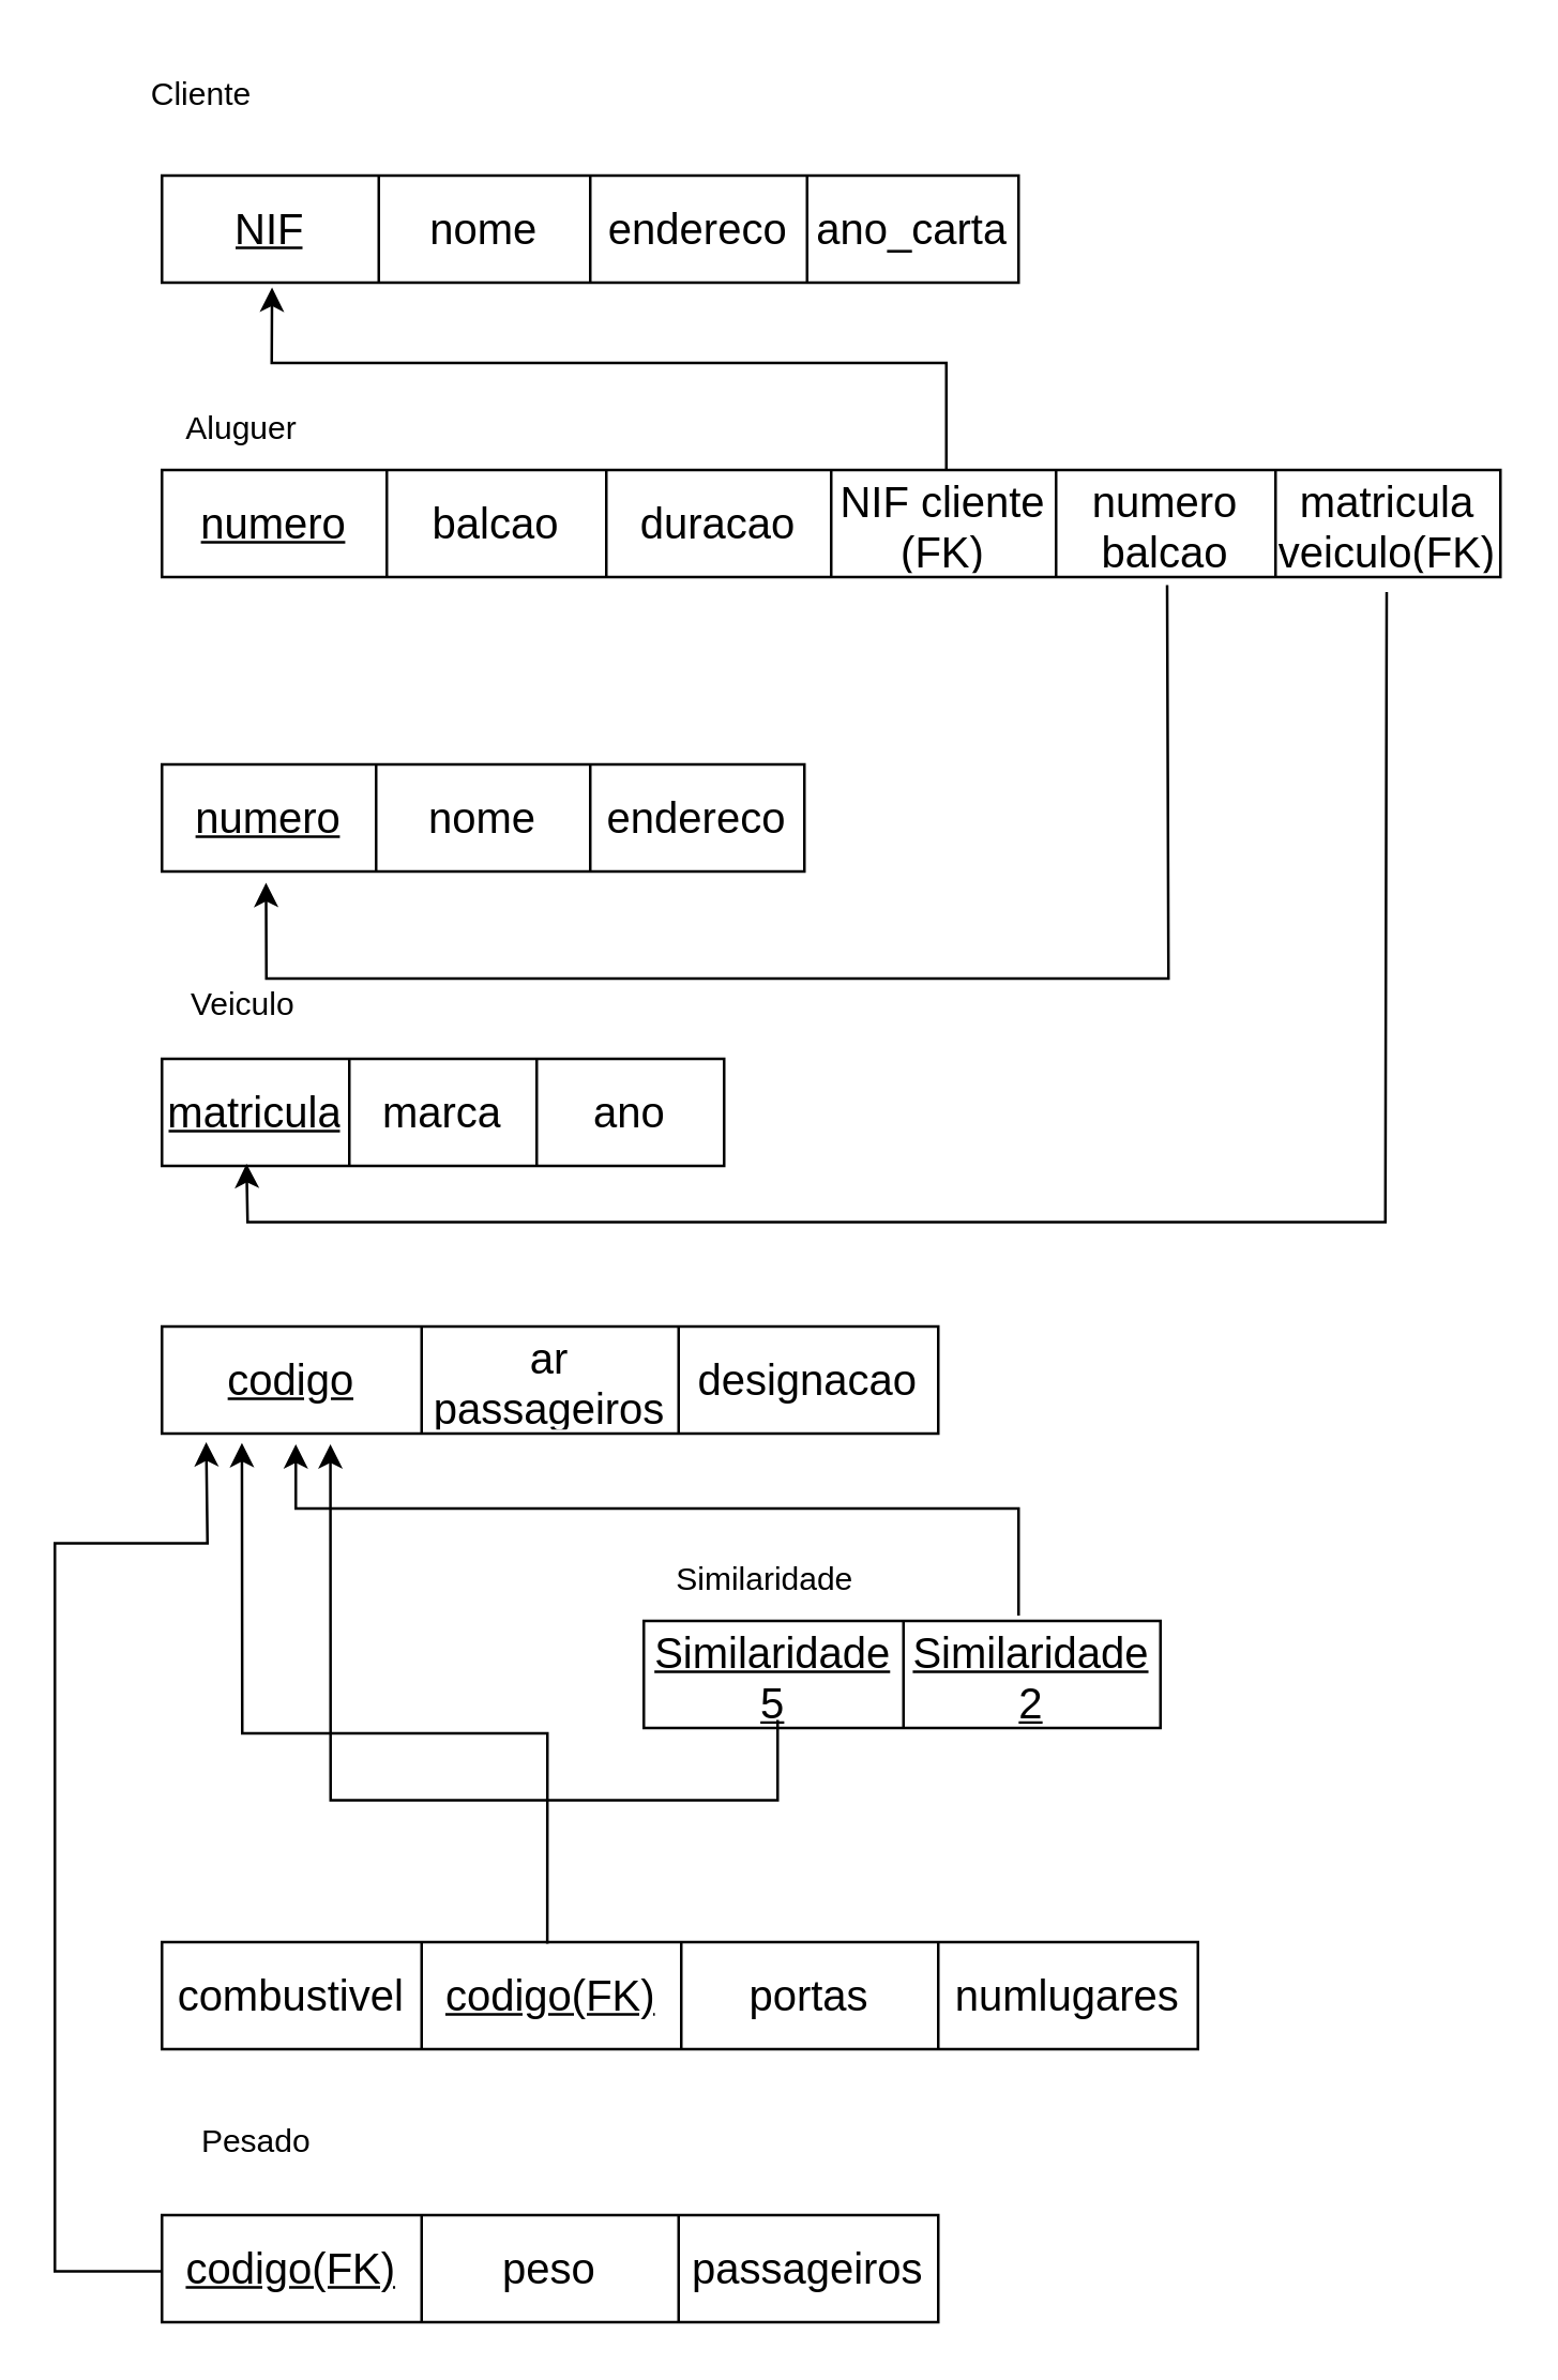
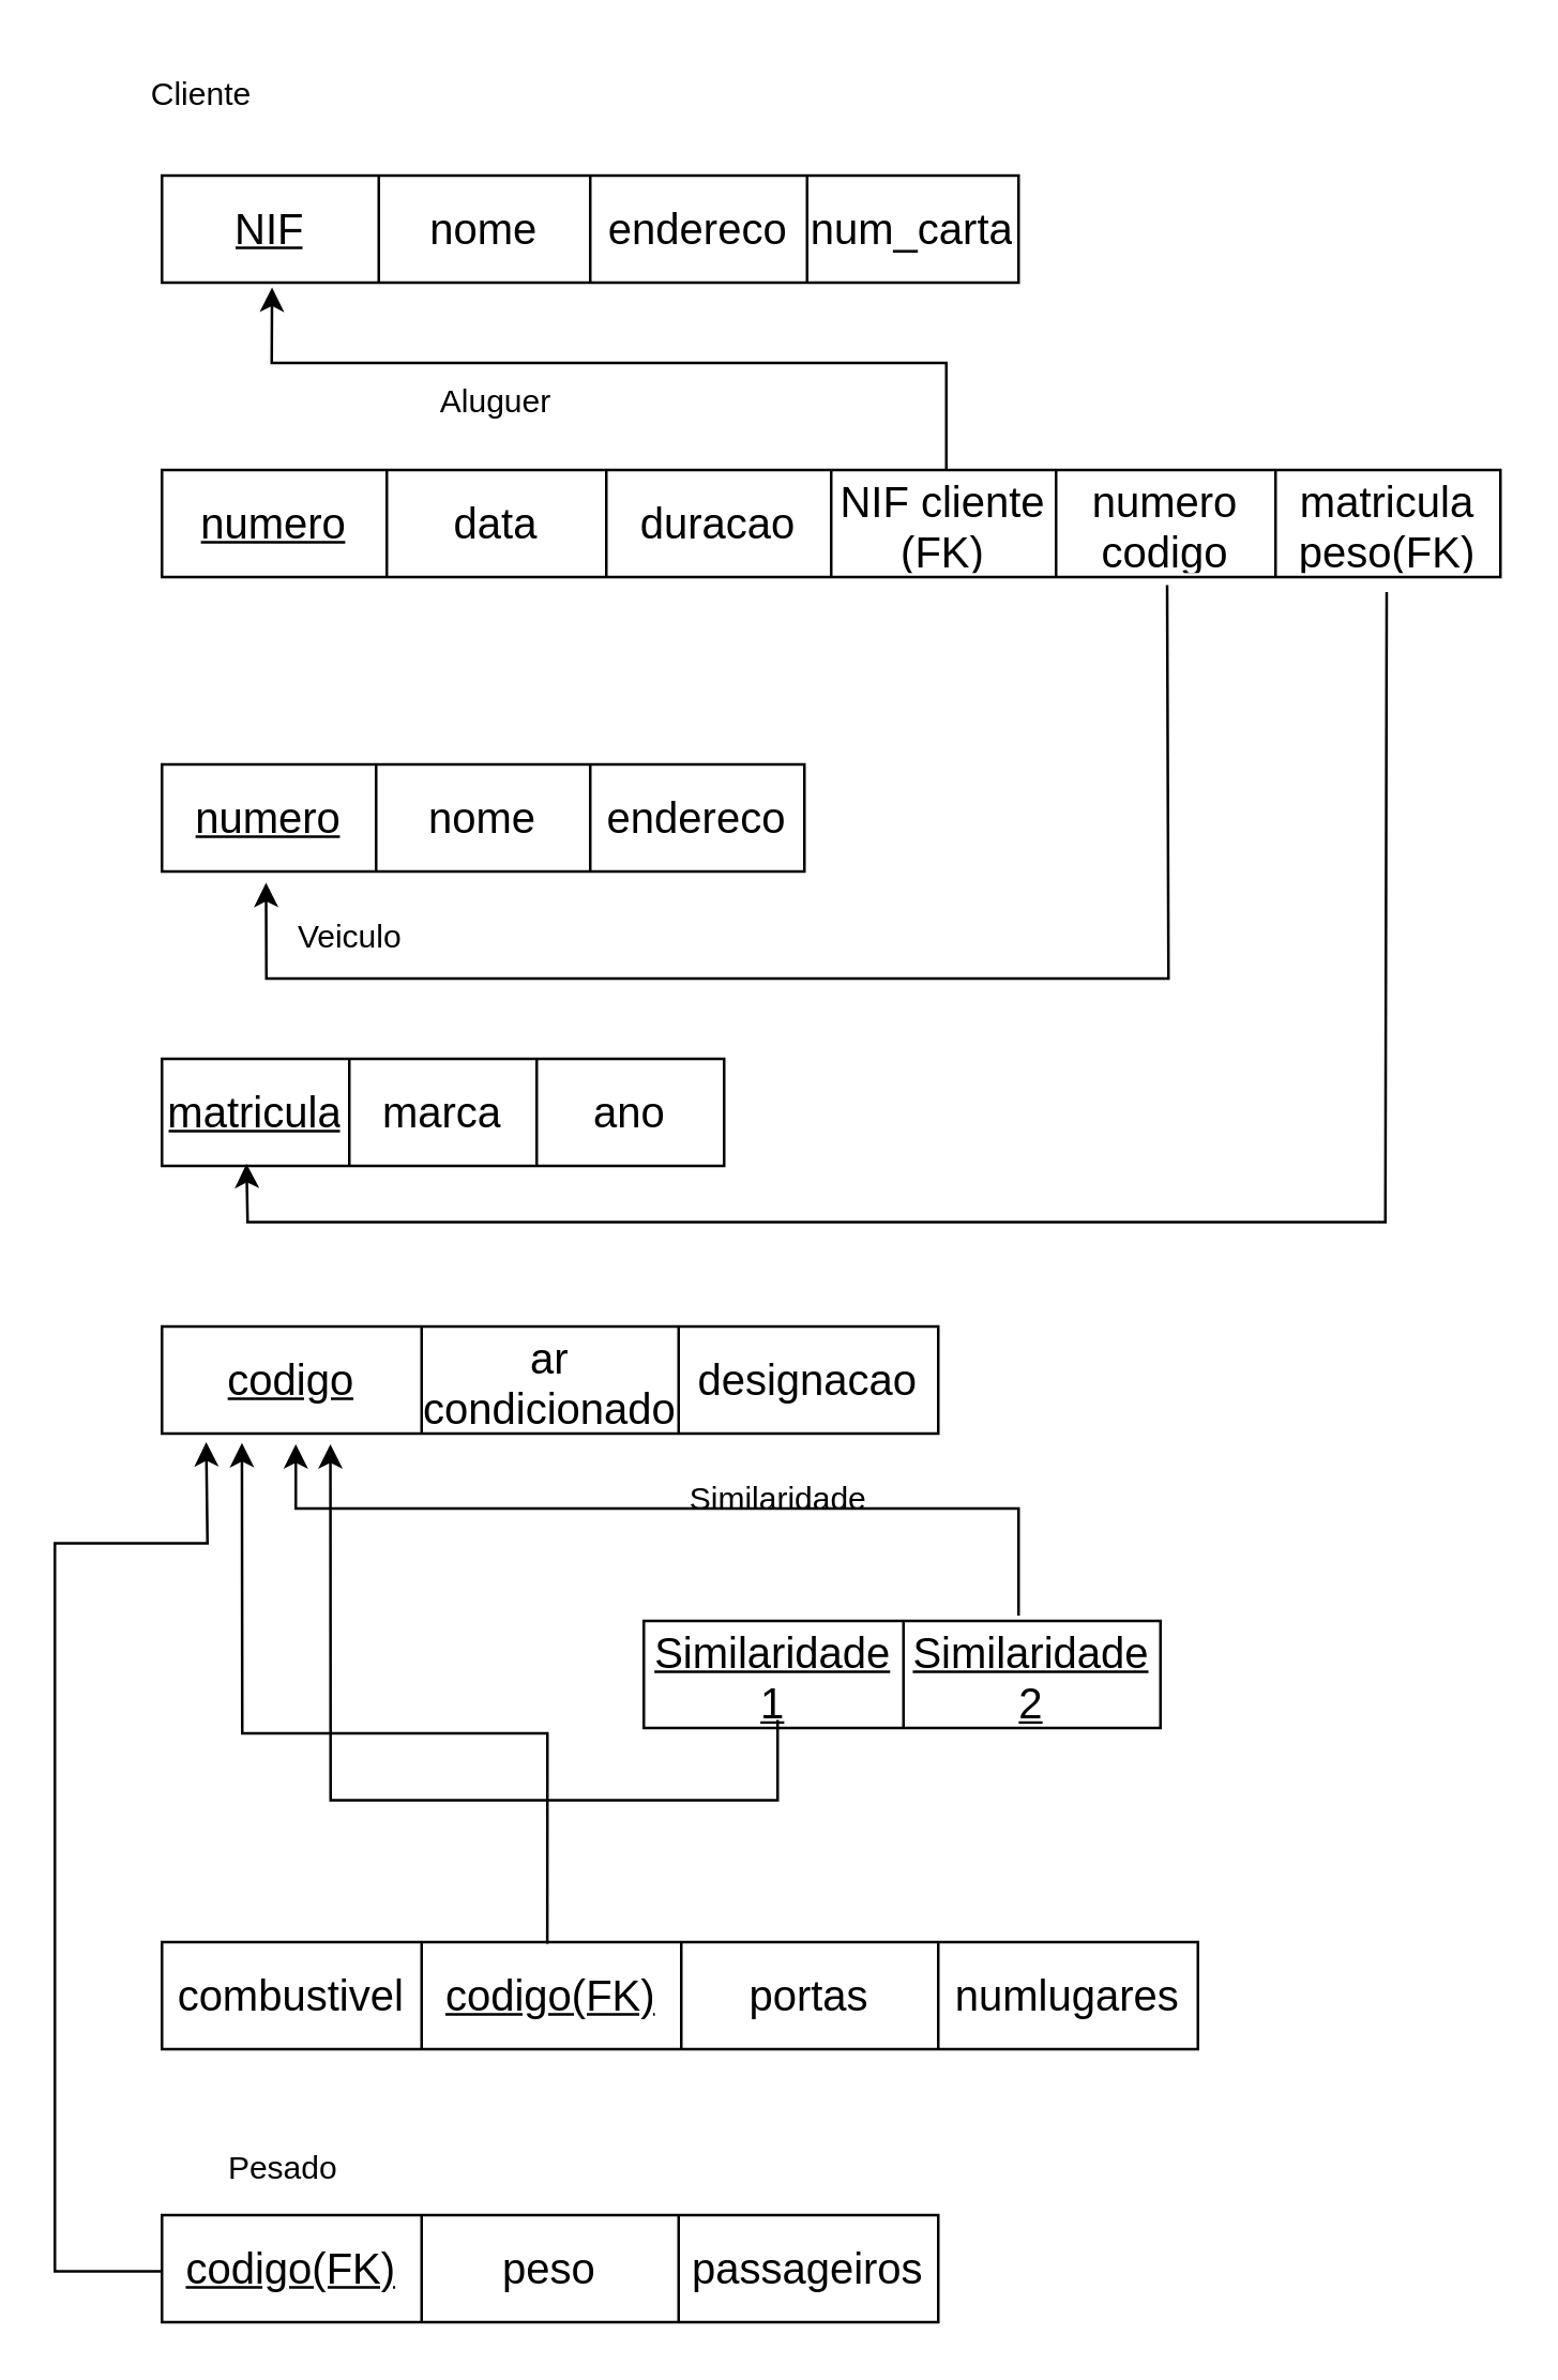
- <mxCell id="7" value="ano_carta" style="shape=partialRectangle;html=1;whiteSpace=wrap;connectable=0;strokeColor=inherit;overflow=hidden;fillColor=none;top=0;left=0;bottom=0;right=0;pointerEvents=1;fontSize=16;" vertex="1" parent="3"><mxGeometry x="241" width="79" height="40" as="geometry"><mxRectangle width="79" height="40" as="alternateBounds" /></mxGeometry></mxCell>
+ <mxCell id="7" value="num_carta" style="shape=partialRectangle;html=1;whiteSpace=wrap;connectable=0;strokeColor=inherit;overflow=hidden;fillColor=none;top=0;left=0;bottom=0;right=0;pointerEvents=1;fontSize=16;" vertex="1" parent="3"><mxGeometry x="241" width="79" height="40" as="geometry"><mxRectangle width="79" height="40" as="alternateBounds" /></mxGeometry></mxCell>
- <mxCell id="17" value="Aluguer" style="text;html=1;align=center;verticalAlign=middle;whiteSpace=wrap;rounded=0;" vertex="1" parent="1"><mxGeometry x="60" y="145" width="60" height="30" as="geometry" /></mxCell>
+ <mxCell id="17" value="Aluguer" style="text;html=1;align=center;verticalAlign=middle;whiteSpace=wrap;rounded=0;" vertex="1" parent="1"><mxGeometry x="155" y="135" width="60" height="30" as="geometry" /></mxCell>
- <mxCell id="12" value="balcao" style="shape=partialRectangle;html=1;whiteSpace=wrap;connectable=0;strokeColor=inherit;overflow=hidden;fillColor=none;top=0;left=0;bottom=0;right=0;pointerEvents=1;fontSize=16;" vertex="1" parent="10"><mxGeometry x="84" width="82" height="40" as="geometry"><mxRectangle width="82" height="40" as="alternateBounds" /></mxGeometry></mxCell>
+ <mxCell id="12" value="data" style="shape=partialRectangle;html=1;whiteSpace=wrap;connectable=0;strokeColor=inherit;overflow=hidden;fillColor=none;top=0;left=0;bottom=0;right=0;pointerEvents=1;fontSize=16;" vertex="1" parent="10"><mxGeometry x="84" width="82" height="40" as="geometry"><mxRectangle width="82" height="40" as="alternateBounds" /></mxGeometry></mxCell>
- <mxCell id="15" value="&lt;div&gt;&lt;span style=&quot;background-color: initial;&quot;&gt;numero&lt;/span&gt;&lt;/div&gt;&lt;div&gt;&lt;span style=&quot;background-color: initial;&quot;&gt;balcao (FK)&lt;/span&gt;&lt;br&gt;&lt;/div&gt;" style="shape=partialRectangle;html=1;whiteSpace=wrap;connectable=0;strokeColor=inherit;overflow=hidden;fillColor=none;top=0;left=0;bottom=0;right=0;pointerEvents=1;fontSize=16;" vertex="1" parent="10"><mxGeometry x="334" width="82" height="40" as="geometry"><mxRectangle width="82" height="40" as="alternateBounds" /></mxGeometry></mxCell>
+ <mxCell id="15" value="&lt;div&gt;&lt;span style=&quot;background-color: initial;&quot;&gt;numero&lt;/span&gt;&lt;/div&gt;&lt;div&gt;&lt;span style=&quot;background-color: initial;&quot;&gt;codigo (FK)&lt;/span&gt;&lt;br&gt;&lt;/div&gt;" style="shape=partialRectangle;html=1;whiteSpace=wrap;connectable=0;strokeColor=inherit;overflow=hidden;fillColor=none;top=0;left=0;bottom=0;right=0;pointerEvents=1;fontSize=16;" vertex="1" parent="10"><mxGeometry x="334" width="82" height="40" as="geometry"><mxRectangle width="82" height="40" as="alternateBounds" /></mxGeometry></mxCell>
- <mxCell id="16" value="matricula veiculo(FK)" style="shape=partialRectangle;html=1;whiteSpace=wrap;connectable=0;strokeColor=inherit;overflow=hidden;fillColor=none;top=0;left=0;bottom=0;right=0;pointerEvents=1;fontSize=16;" vertex="1" parent="10"><mxGeometry x="416" width="84" height="40" as="geometry"><mxRectangle width="84" height="40" as="alternateBounds" /></mxGeometry></mxCell>
+ <mxCell id="16" value="matricula peso(FK)" style="shape=partialRectangle;html=1;whiteSpace=wrap;connectable=0;strokeColor=inherit;overflow=hidden;fillColor=none;top=0;left=0;bottom=0;right=0;pointerEvents=1;fontSize=16;" vertex="1" parent="10"><mxGeometry x="416" width="84" height="40" as="geometry"><mxRectangle width="84" height="40" as="alternateBounds" /></mxGeometry></mxCell>
- <mxCell id="33" value="Veiculo" style="text;html=1;align=center;verticalAlign=middle;resizable=0;points=[];autosize=1;strokeColor=none;fillColor=none;" vertex="1" parent="1"><mxGeometry x="60" y="360" width="60" height="30" as="geometry" /></mxCell>
+ <mxCell id="33" value="Veiculo" style="text;html=1;align=center;verticalAlign=middle;resizable=0;points=[];autosize=1;strokeColor=none;fillColor=none;" vertex="1" parent="1"><mxGeometry x="100" y="335" width="60" height="30" as="geometry" /></mxCell>
- <mxCell id="31" value="ar&lt;div&gt;passageiros&lt;/div&gt;" style="shape=partialRectangle;html=1;whiteSpace=wrap;connectable=0;strokeColor=inherit;overflow=hidden;fillColor=none;top=0;left=0;bottom=0;right=0;pointerEvents=1;fontSize=16;" vertex="1" parent="29"><mxGeometry x="97" width="96" height="40" as="geometry"><mxRectangle width="96" height="40" as="alternateBounds" /></mxGeometry></mxCell>
+ <mxCell id="31" value="ar&lt;div&gt;condicionado&lt;/div&gt;" style="shape=partialRectangle;html=1;whiteSpace=wrap;connectable=0;strokeColor=inherit;overflow=hidden;fillColor=none;top=0;left=0;bottom=0;right=0;pointerEvents=1;fontSize=16;" vertex="1" parent="29"><mxGeometry x="97" width="96" height="40" as="geometry"><mxRectangle width="96" height="40" as="alternateBounds" /></mxGeometry></mxCell>
- <mxCell id="41" value="Similaridade" style="text;html=1;align=center;verticalAlign=middle;resizable=0;points=[];autosize=1;strokeColor=none;fillColor=none;" vertex="1" parent="1"><mxGeometry x="240" y="575" width="90" height="30" as="geometry" /></mxCell>
+ <mxCell id="41" value="Similaridade" style="text;html=1;align=center;verticalAlign=middle;resizable=0;points=[];autosize=1;strokeColor=none;fillColor=none;" vertex="1" parent="1"><mxGeometry x="245" y="545" width="90" height="30" as="geometry" /></mxCell>
- <mxCell id="39" value="&lt;u&gt;Similaridade 5&lt;/u&gt;" style="shape=partialRectangle;html=1;whiteSpace=wrap;connectable=0;strokeColor=inherit;overflow=hidden;fillColor=none;top=0;left=0;bottom=0;right=0;pointerEvents=1;fontSize=16;" vertex="1" parent="38"><mxGeometry width="97" height="40" as="geometry"><mxRectangle width="97" height="40" as="alternateBounds" /></mxGeometry></mxCell>
+ <mxCell id="39" value="&lt;u&gt;Similaridade 1&lt;/u&gt;" style="shape=partialRectangle;html=1;whiteSpace=wrap;connectable=0;strokeColor=inherit;overflow=hidden;fillColor=none;top=0;left=0;bottom=0;right=0;pointerEvents=1;fontSize=16;" vertex="1" parent="38"><mxGeometry width="97" height="40" as="geometry"><mxRectangle width="97" height="40" as="alternateBounds" /></mxGeometry></mxCell>
- <mxCell id="53" value="Pesado" style="text;html=1;align=center;verticalAlign=middle;resizable=0;points=[];autosize=1;strokeColor=none;fillColor=none;" vertex="1" parent="1"><mxGeometry x="65" y="785" width="60" height="30" as="geometry" /></mxCell>
+ <mxCell id="53" value="Pesado" style="text;html=1;align=center;verticalAlign=middle;resizable=0;points=[];autosize=1;strokeColor=none;fillColor=none;" vertex="1" parent="1"><mxGeometry x="75" y="795" width="60" height="30" as="geometry" /></mxCell>
